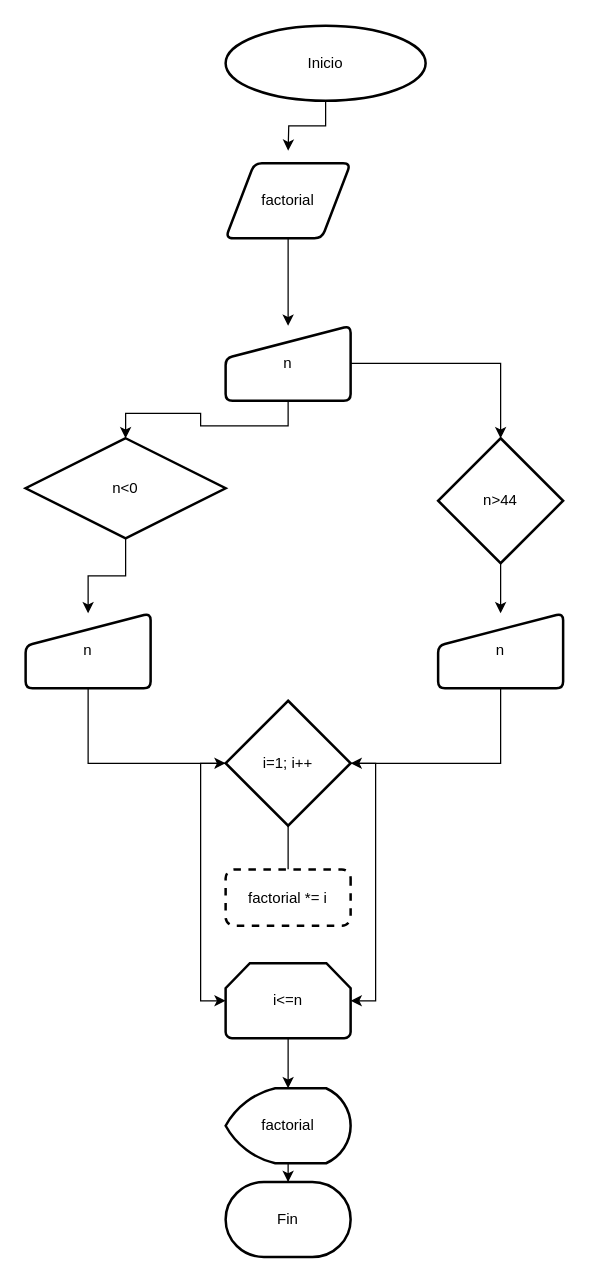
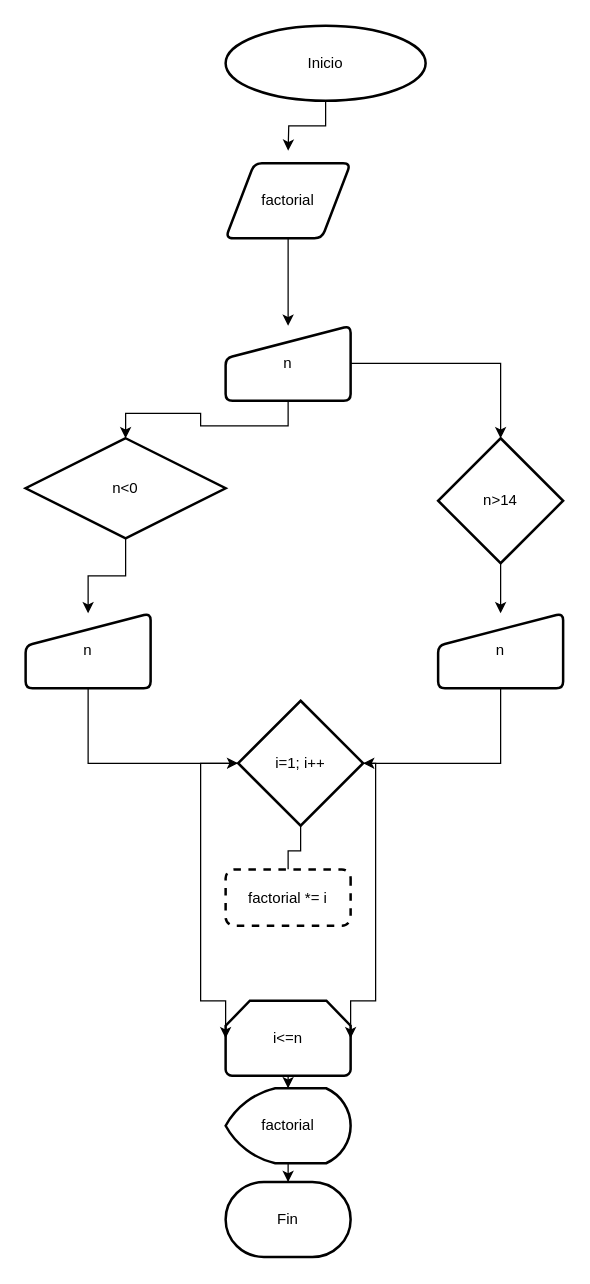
- <mxCell id="7" value="n&amp;gt;44" style="strokeWidth=2;html=1;shape=mxgraph.flowchart.decision;whiteSpace=wrap;" vertex="1" parent="1"><mxGeometry x="350" y="350" width="100" height="100" as="geometry" /></mxCell>
+ <mxCell id="7" value="n&amp;gt;14" style="strokeWidth=2;html=1;shape=mxgraph.flowchart.decision;whiteSpace=wrap;" vertex="1" parent="1"><mxGeometry x="350" y="350" width="100" height="100" as="geometry" /></mxCell>
- <mxCell id="14" value="i=1; i++" style="strokeWidth=2;html=1;shape=mxgraph.flowchart.decision;whiteSpace=wrap;" vertex="1" parent="1"><mxGeometry x="180" y="560" width="100" height="100" as="geometry" /></mxCell>
+ <mxCell id="14" value="i=1; i++" style="strokeWidth=2;html=1;shape=mxgraph.flowchart.decision;whiteSpace=wrap;" vertex="1" parent="1"><mxGeometry x="190" y="560" width="100" height="100" as="geometry" /></mxCell>
- <mxCell id="21" value="i&amp;lt;=n" style="strokeWidth=2;html=1;shape=mxgraph.flowchart.loop_limit;whiteSpace=wrap;" vertex="1" parent="1"><mxGeometry x="180" y="770" width="100" height="60" as="geometry" /></mxCell>
+ <mxCell id="21" value="i&amp;lt;=n" style="strokeWidth=2;html=1;shape=mxgraph.flowchart.loop_limit;whiteSpace=wrap;" vertex="1" parent="1"><mxGeometry x="180" y="800" width="100" height="60" as="geometry" /></mxCell>
